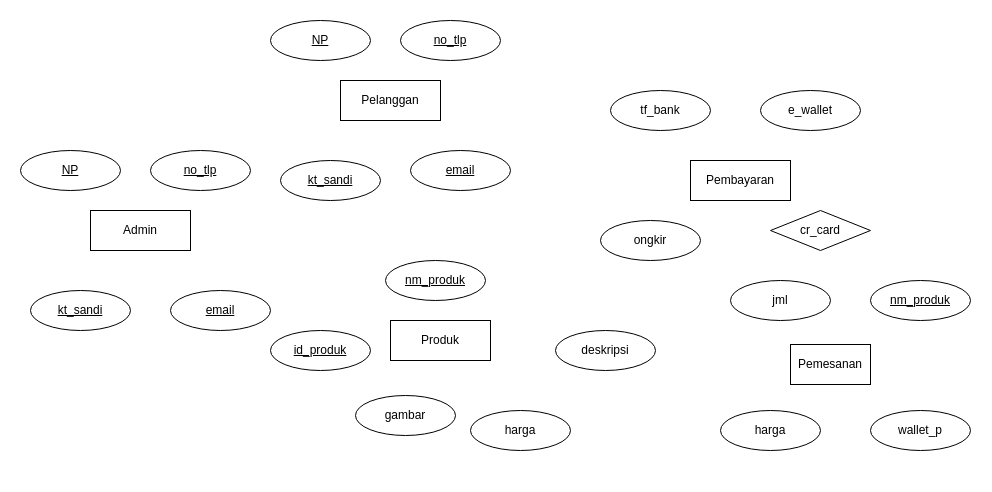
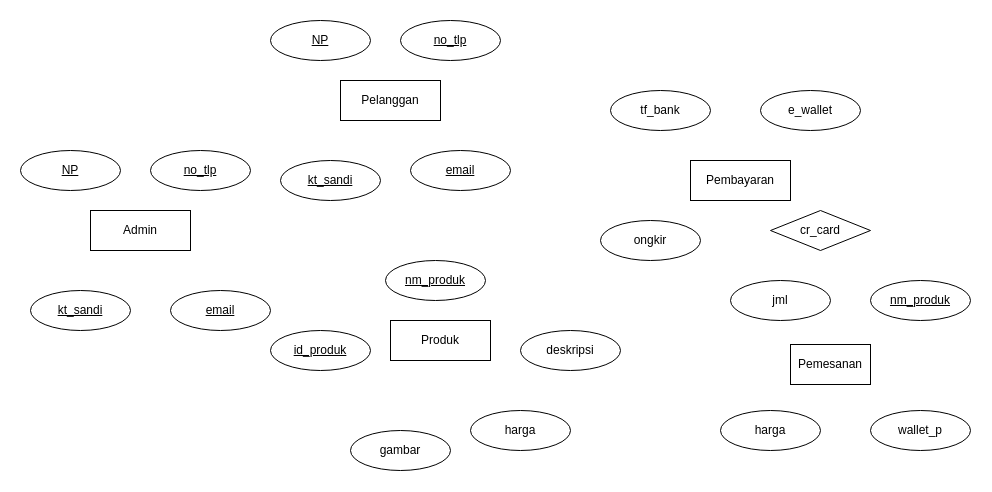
- <mxCell id="19" value="deskripsi" style="ellipse;whiteSpace=wrap;html=1;align=center;" parent="1" vertex="1"><mxGeometry x="555" y="330" width="100" height="40" as="geometry" /></mxCell>
+ <mxCell id="19" value="deskripsi" style="ellipse;whiteSpace=wrap;html=1;align=center;" parent="1" vertex="1"><mxGeometry x="520" y="330" width="100" height="40" as="geometry" /></mxCell>
- <mxCell id="17" value="gambar" style="ellipse;whiteSpace=wrap;html=1;align=center;" parent="1" vertex="1"><mxGeometry x="355" y="395" width="100" height="40" as="geometry" /></mxCell>
+ <mxCell id="17" value="gambar" style="ellipse;whiteSpace=wrap;html=1;align=center;" parent="1" vertex="1"><mxGeometry x="350" y="430" width="100" height="40" as="geometry" /></mxCell>
